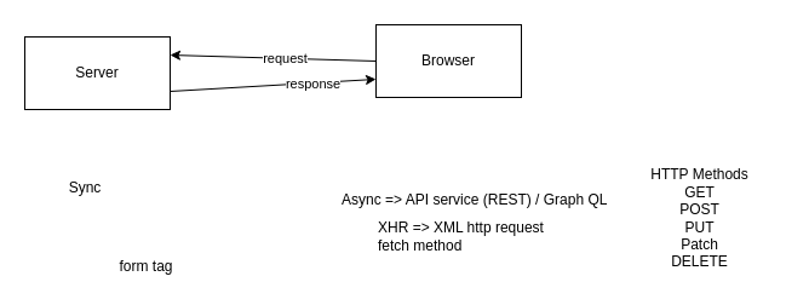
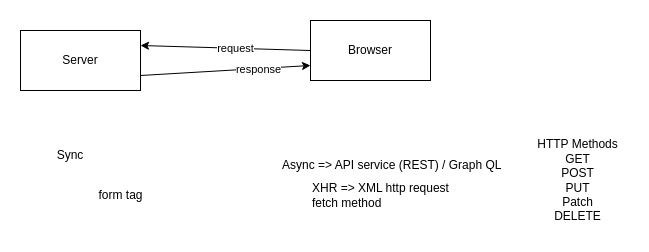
- <mxCell id="10" value="form tag" style="text;html=1;align=center;verticalAlign=middle;resizable=0;points=[];autosize=1;strokeColor=none;fillColor=none;" vertex="1" parent="1"><mxGeometry x="85" y="205" width="70" height="30" as="geometry" /></mxCell>
+ <mxCell id="10" value="form tag" style="text;html=1;align=center;verticalAlign=middle;resizable=0;points=[];autosize=1;strokeColor=none;fillColor=none;" vertex="1" parent="1"><mxGeometry x="85" y="180" width="70" height="30" as="geometry" /></mxCell>
